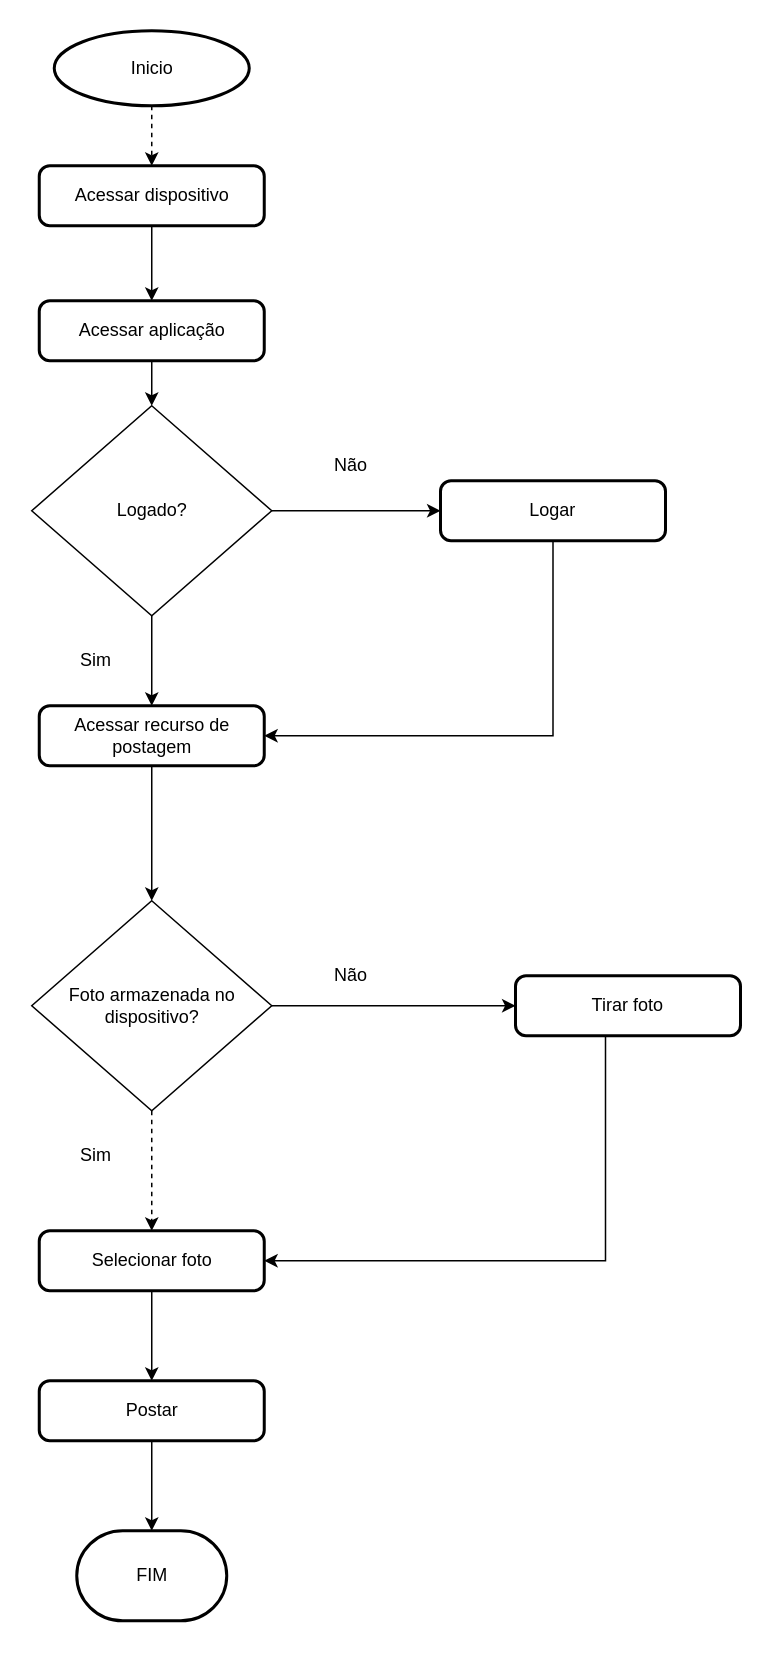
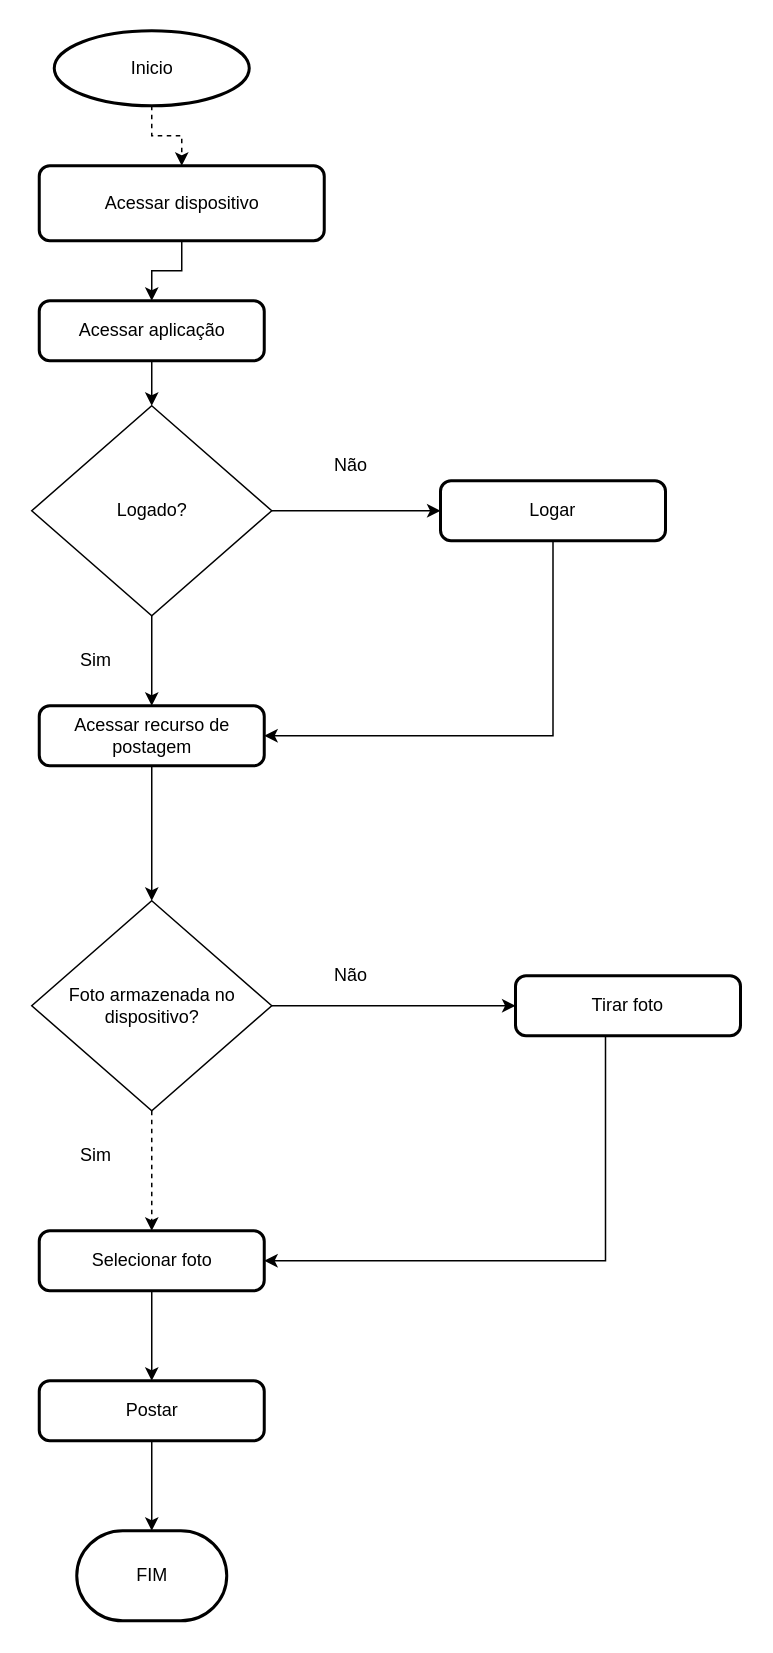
- <mxCell id="8" value="Acessar dispositivo" style="rounded=1;whiteSpace=wrap;html=1;absoluteArcSize=1;arcSize=14;strokeWidth=2;" vertex="1" parent="1"><mxGeometry x="25.5" y="110" width="150" height="40" as="geometry" /></mxCell>
+ <mxCell id="8" value="Acessar dispositivo" style="rounded=1;whiteSpace=wrap;html=1;absoluteArcSize=1;arcSize=14;strokeWidth=2;" vertex="1" parent="1"><mxGeometry x="25.5" y="110" width="190" height="50" as="geometry" /></mxCell>
